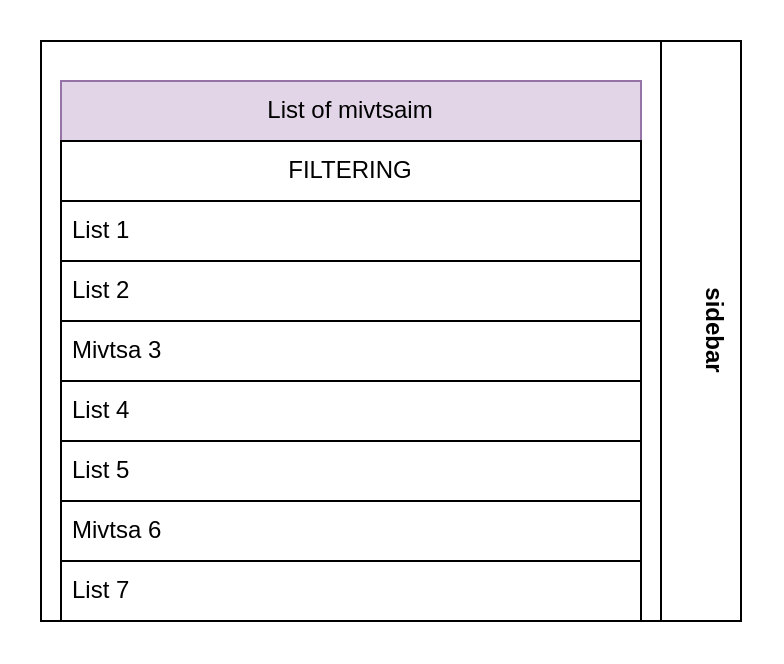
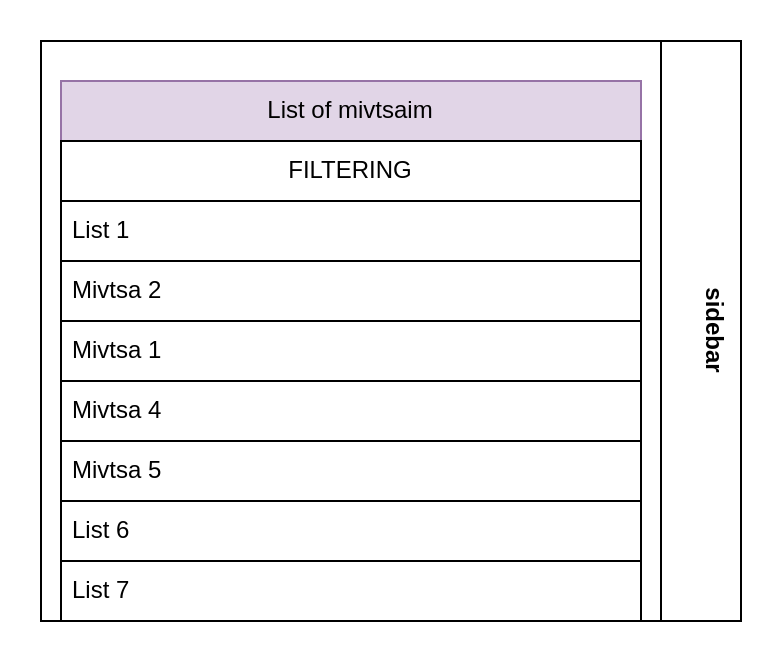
- <mxCell id="6" value="List 2" style="text;strokeColor=default;fillColor=none;align=left;verticalAlign=middle;spacingLeft=4;spacingRight=4;overflow=hidden;points=[[0,0.5],[1,0.5]];portConstraint=eastwest;rotatable=0;whiteSpace=wrap;html=1;" vertex="1" parent="3"><mxGeometry y="90" width="290" height="30" as="geometry" /></mxCell>
+ <mxCell id="6" value="Mivtsa 2" style="text;strokeColor=default;fillColor=none;align=left;verticalAlign=middle;spacingLeft=4;spacingRight=4;overflow=hidden;points=[[0,0.5],[1,0.5]];portConstraint=eastwest;rotatable=0;whiteSpace=wrap;html=1;" vertex="1" parent="3"><mxGeometry y="90" width="290" height="30" as="geometry" /></mxCell>
- <mxCell id="7" value="Mivtsa 3" style="text;strokeColor=default;fillColor=none;align=left;verticalAlign=middle;spacingLeft=4;spacingRight=4;overflow=hidden;points=[[0,0.5],[1,0.5]];portConstraint=eastwest;rotatable=0;whiteSpace=wrap;html=1;" vertex="1" parent="3"><mxGeometry y="120" width="290" height="30" as="geometry" /></mxCell>
+ <mxCell id="7" value="Mivtsa 1" style="text;strokeColor=default;fillColor=none;align=left;verticalAlign=middle;spacingLeft=4;spacingRight=4;overflow=hidden;points=[[0,0.5],[1,0.5]];portConstraint=eastwest;rotatable=0;whiteSpace=wrap;html=1;" vertex="1" parent="3"><mxGeometry y="120" width="290" height="30" as="geometry" /></mxCell>
- <mxCell id="8" value="List 4" style="text;strokeColor=default;fillColor=none;align=left;verticalAlign=middle;spacingLeft=4;spacingRight=4;overflow=hidden;points=[[0,0.5],[1,0.5]];portConstraint=eastwest;rotatable=0;whiteSpace=wrap;html=1;" vertex="1" parent="3"><mxGeometry y="150" width="290" height="30" as="geometry" /></mxCell>
+ <mxCell id="8" value="Mivtsa 4" style="text;strokeColor=default;fillColor=none;align=left;verticalAlign=middle;spacingLeft=4;spacingRight=4;overflow=hidden;points=[[0,0.5],[1,0.5]];portConstraint=eastwest;rotatable=0;whiteSpace=wrap;html=1;" vertex="1" parent="3"><mxGeometry y="150" width="290" height="30" as="geometry" /></mxCell>
- <mxCell id="9" value="List 5" style="text;strokeColor=default;fillColor=none;align=left;verticalAlign=middle;spacingLeft=4;spacingRight=4;overflow=hidden;points=[[0,0.5],[1,0.5]];portConstraint=eastwest;rotatable=0;whiteSpace=wrap;html=1;" vertex="1" parent="3"><mxGeometry y="180" width="290" height="30" as="geometry" /></mxCell>
+ <mxCell id="9" value="Mivtsa 5" style="text;strokeColor=default;fillColor=none;align=left;verticalAlign=middle;spacingLeft=4;spacingRight=4;overflow=hidden;points=[[0,0.5],[1,0.5]];portConstraint=eastwest;rotatable=0;whiteSpace=wrap;html=1;" vertex="1" parent="3"><mxGeometry y="180" width="290" height="30" as="geometry" /></mxCell>
- <mxCell id="10" value="Mivtsa 6" style="text;strokeColor=default;fillColor=none;align=left;verticalAlign=middle;spacingLeft=4;spacingRight=4;overflow=hidden;points=[[0,0.5],[1,0.5]];portConstraint=eastwest;rotatable=0;whiteSpace=wrap;html=1;" vertex="1" parent="3"><mxGeometry y="210" width="290" height="30" as="geometry" /></mxCell>
+ <mxCell id="10" value="List 6" style="text;strokeColor=default;fillColor=none;align=left;verticalAlign=middle;spacingLeft=4;spacingRight=4;overflow=hidden;points=[[0,0.5],[1,0.5]];portConstraint=eastwest;rotatable=0;whiteSpace=wrap;html=1;" vertex="1" parent="3"><mxGeometry y="210" width="290" height="30" as="geometry" /></mxCell>
